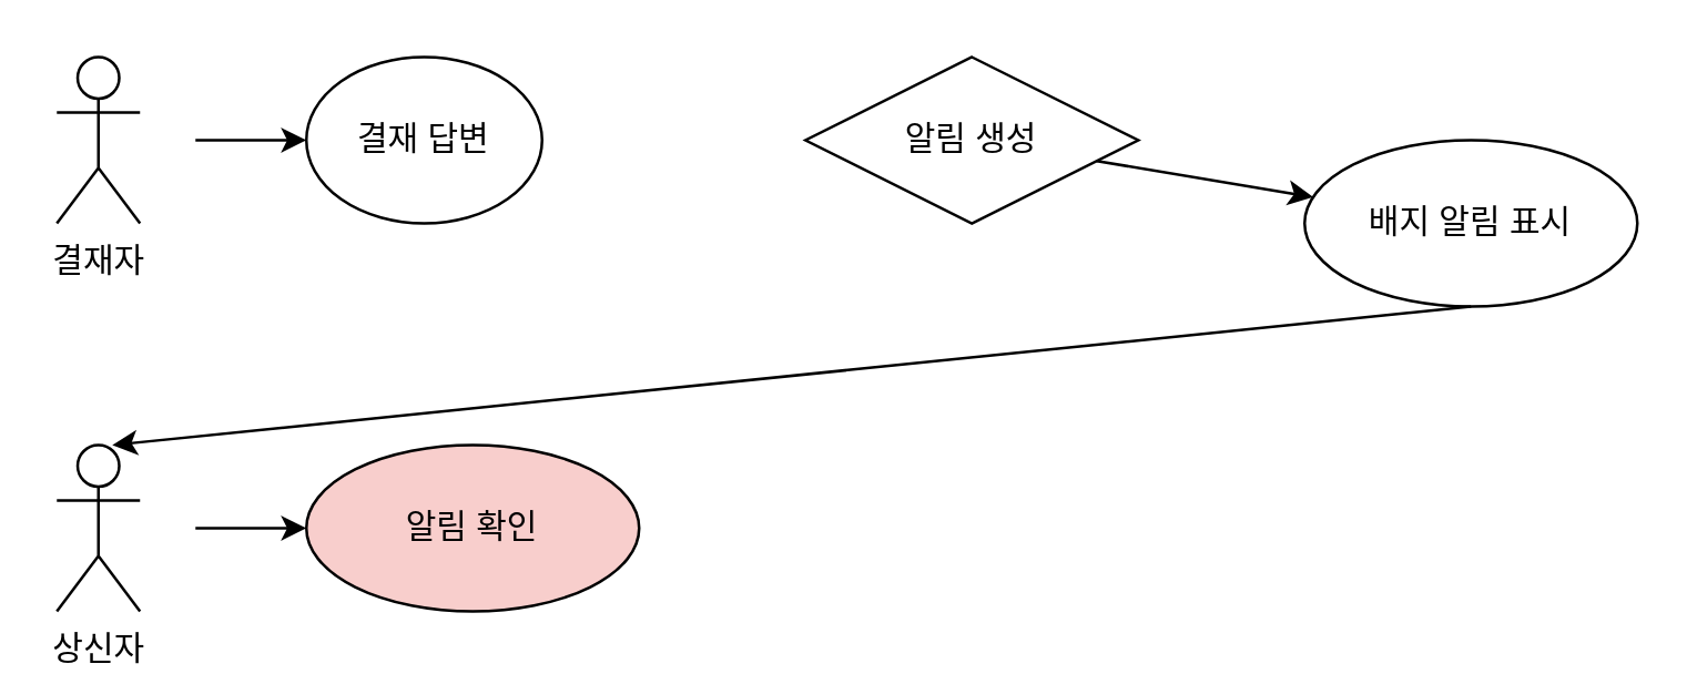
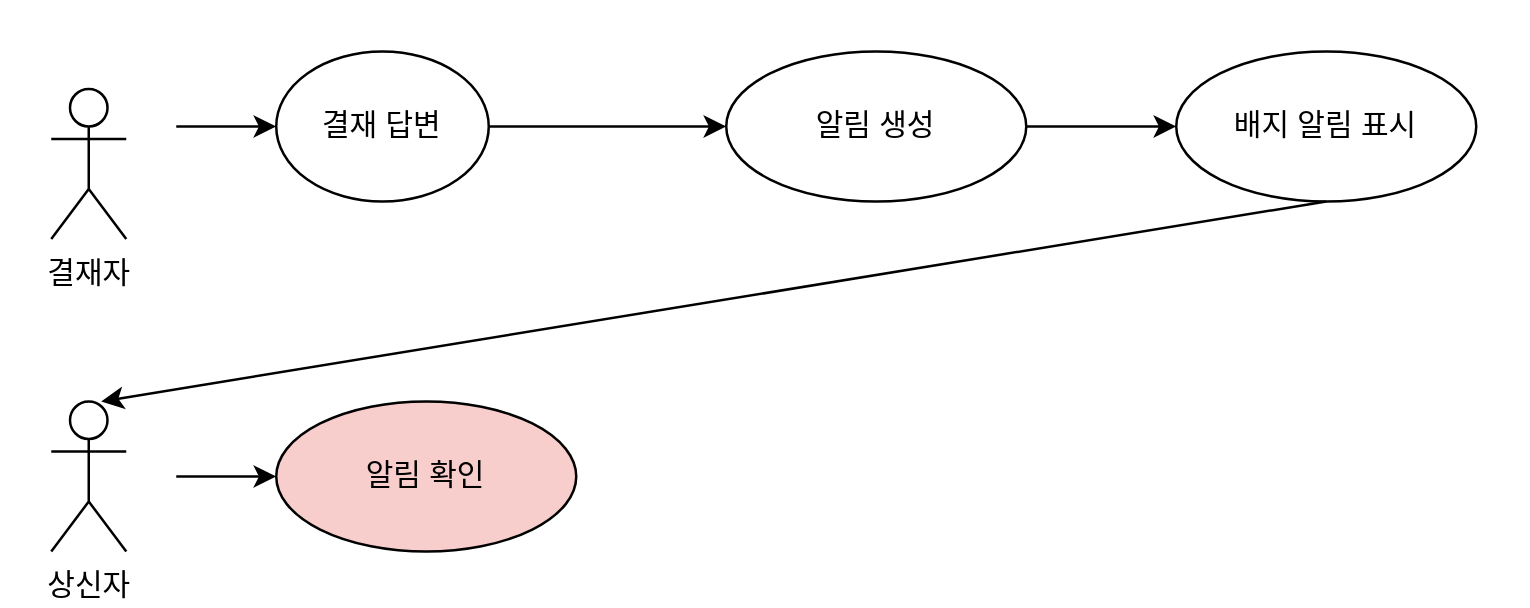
- <mxCell id="11" value="결재자" style="shape=umlActor;verticalLabelPosition=bottom;verticalAlign=top;html=1;outlineConnect=0;" vertex="1" parent="1"><mxGeometry x="20" y="20" width="30" height="60" as="geometry" /></mxCell>
+ <mxCell id="11" value="결재자" style="shape=umlActor;verticalLabelPosition=bottom;verticalAlign=top;html=1;outlineConnect=0;" vertex="1" parent="1"><mxGeometry x="20" y="35" width="30" height="60" as="geometry" /></mxCell>
+ <mxCell id="7" edge="1" parent="1" source="2" target="3"><mxGeometry relative="1" as="geometry" /></mxCell>
- <mxCell id="3" value="알림 생성" style="rhombus;whiteSpace=wrap;html=1;" vertex="1" parent="1"><mxGeometry x="290" y="20" width="120" height="60" as="geometry" /></mxCell>
+ <mxCell id="3" value="알림 생성" style="ellipse;whiteSpace=wrap;html=1;" vertex="1" parent="1"><mxGeometry x="290" y="20" width="120" height="60" as="geometry" /></mxCell>
- <mxCell id="5" value="배지 알림 표시" style="ellipse;whiteSpace=wrap;html=1;" vertex="1" parent="1"><mxGeometry x="470" y="50" width="120" height="60" as="geometry" /></mxCell>
+ <mxCell id="5" value="배지 알림 표시" style="ellipse;whiteSpace=wrap;html=1;" vertex="1" parent="1"><mxGeometry x="470" y="20" width="120" height="60" as="geometry" /></mxCell>
